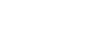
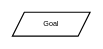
+ <mxCell id="2" value="Goal" style="shape=parallelogram;perimeter=parallelogramPerimeter;whiteSpace=wrap;html=1;fixedSize=1;strokeWidth=2;" vertex="1" parent="1"><mxGeometry x="20" y="20" width="130" height="40" as="geometry" /></mxCell>
